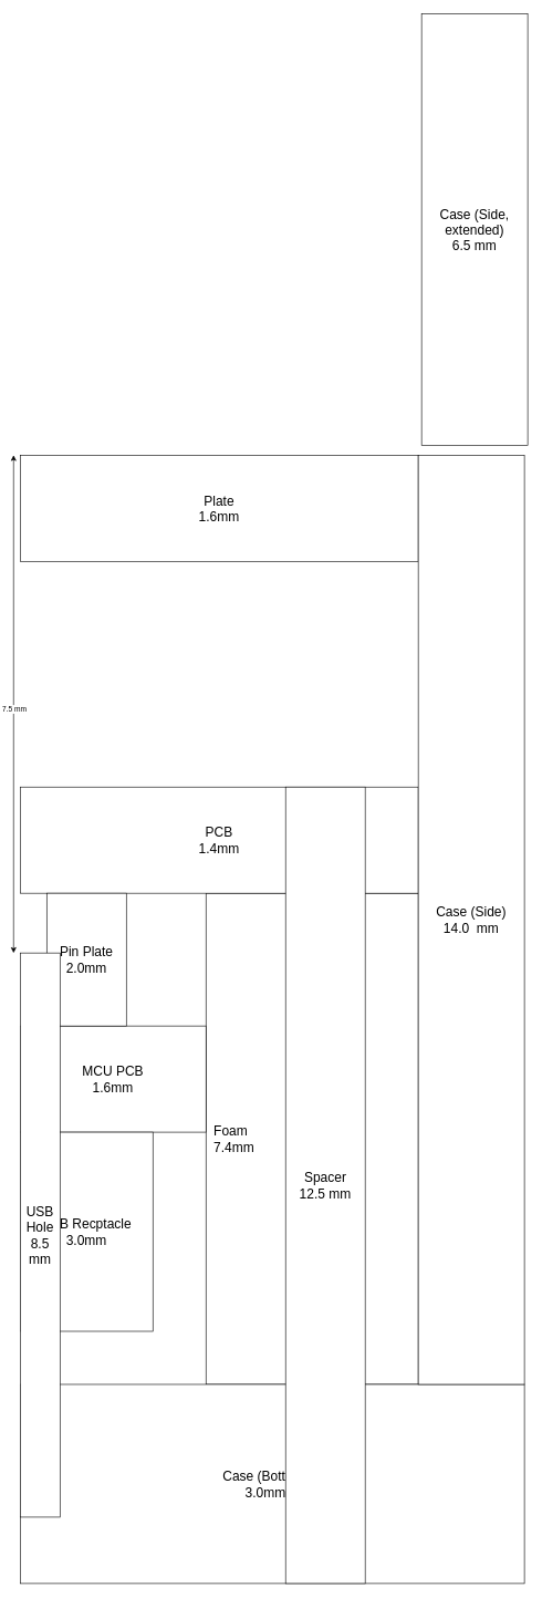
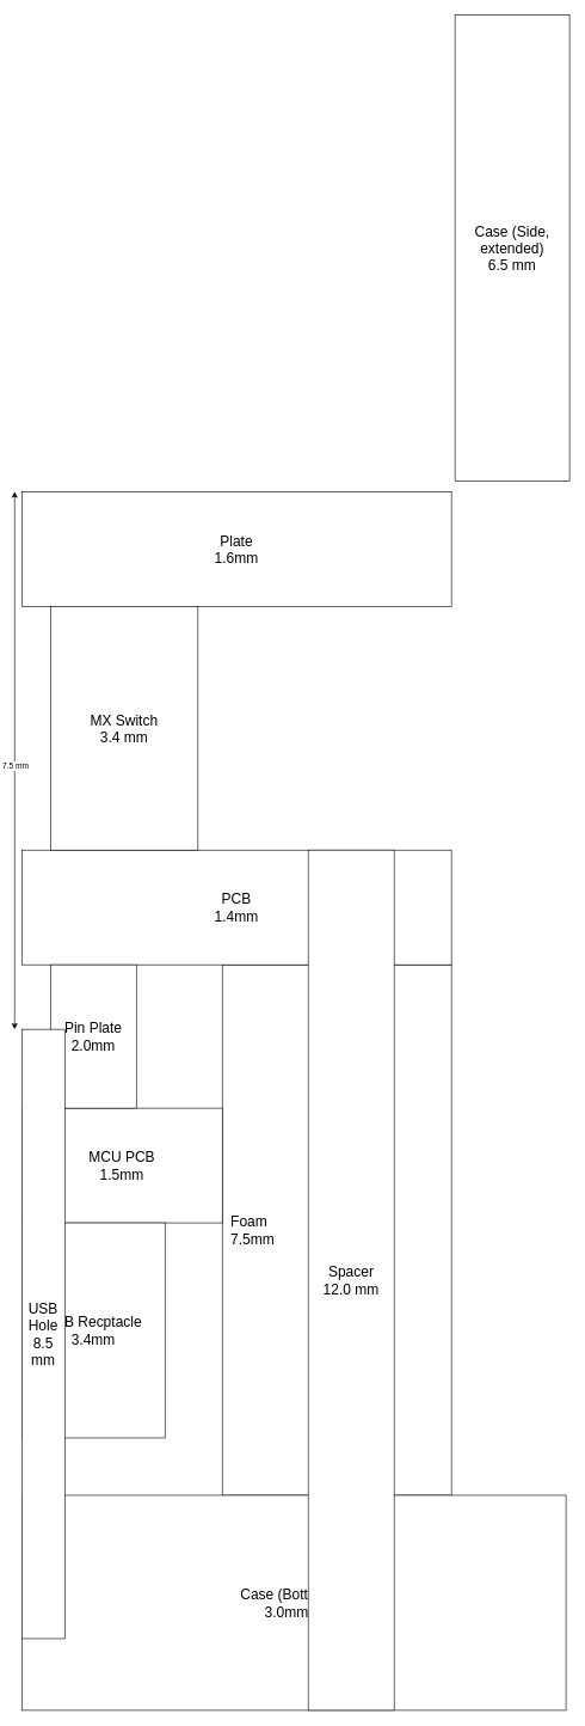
+ <mxCell id="10" value="MX Switch&lt;br style=&quot;font-size: 20px;&quot;&gt;3.4 mm" style="rounded=0;whiteSpace=wrap;html=1;fontSize=20;" vertex="1" parent="1"><mxGeometry x="70" y="845" width="206" height="340" as="geometry" /></mxCell>
- <mxCell id="11" value="Case (Side)&lt;br style=&quot;font-size: 20px;&quot;&gt;14.0&amp;nbsp; mm" style="rounded=0;whiteSpace=wrap;html=1;fontSize=20;" vertex="1" parent="1"><mxGeometry x="630" y="685" width="160" height="1400" as="geometry" /></mxCell>
- <mxCell id="4" value="MCU PCB&lt;br style=&quot;font-size: 20px;&quot;&gt;1.6mm" style="rounded=0;whiteSpace=wrap;html=1;fontSize=20;" vertex="1" parent="1"><mxGeometry y="1545" width="280" height="160" as="geometry" x="30" /></mxCell>
+ <mxCell id="4" value="MCU PCB&lt;br style=&quot;font-size: 20px;&quot;&gt;1.5mm" style="rounded=0;whiteSpace=wrap;html=1;fontSize=20;" vertex="1" parent="1"><mxGeometry y="1545" width="280" height="160" as="geometry" x="30" /></mxCell>
- <mxCell id="2" value="Foam&lt;br style=&quot;font-size: 20px;&quot;&gt;7.4mm" style="rounded=0;whiteSpace=wrap;html=1;fontSize=20;align=left;spacingLeft=10;" vertex="1" parent="1"><mxGeometry x="310" y="1345" width="320" height="740" as="geometry" /></mxCell>
+ <mxCell id="2" value="Foam&lt;br style=&quot;font-size: 20px;&quot;&gt;7.5mm" style="rounded=0;whiteSpace=wrap;html=1;fontSize=20;align=left;spacingLeft=10;" vertex="1" parent="1"><mxGeometry x="310" y="1345" width="320" height="740" as="geometry" /></mxCell>
- <mxCell id="8" value="Spacer&lt;br style=&quot;font-size: 20px;&quot;&gt;12.5 mm" style="rounded=0;whiteSpace=wrap;html=1;fontSize=20;" vertex="1" parent="1"><mxGeometry x="430" y="1185" width="120" height="1200" as="geometry" /></mxCell>
+ <mxCell id="8" value="Spacer&lt;br style=&quot;font-size: 20px;&quot;&gt;12.0 mm" style="rounded=0;whiteSpace=wrap;html=1;fontSize=20;" vertex="1" parent="1"><mxGeometry x="430" y="1185" width="120" height="1200" as="geometry" /></mxCell>
- <mxCell id="5" value="USB Recptacle&lt;br style=&quot;font-size: 20px;&quot;&gt;3.0mm" style="rounded=0;whiteSpace=wrap;html=1;fontSize=20;" vertex="1" parent="1"><mxGeometry y="1705" width="200" height="300" as="geometry" x="30" /></mxCell>
+ <mxCell id="5" value="USB Recptacle&lt;br style=&quot;font-size: 20px;&quot;&gt;3.4mm" style="rounded=0;whiteSpace=wrap;html=1;fontSize=20;" vertex="1" parent="1"><mxGeometry y="1705" width="200" height="300" as="geometry" x="30" /></mxCell>
